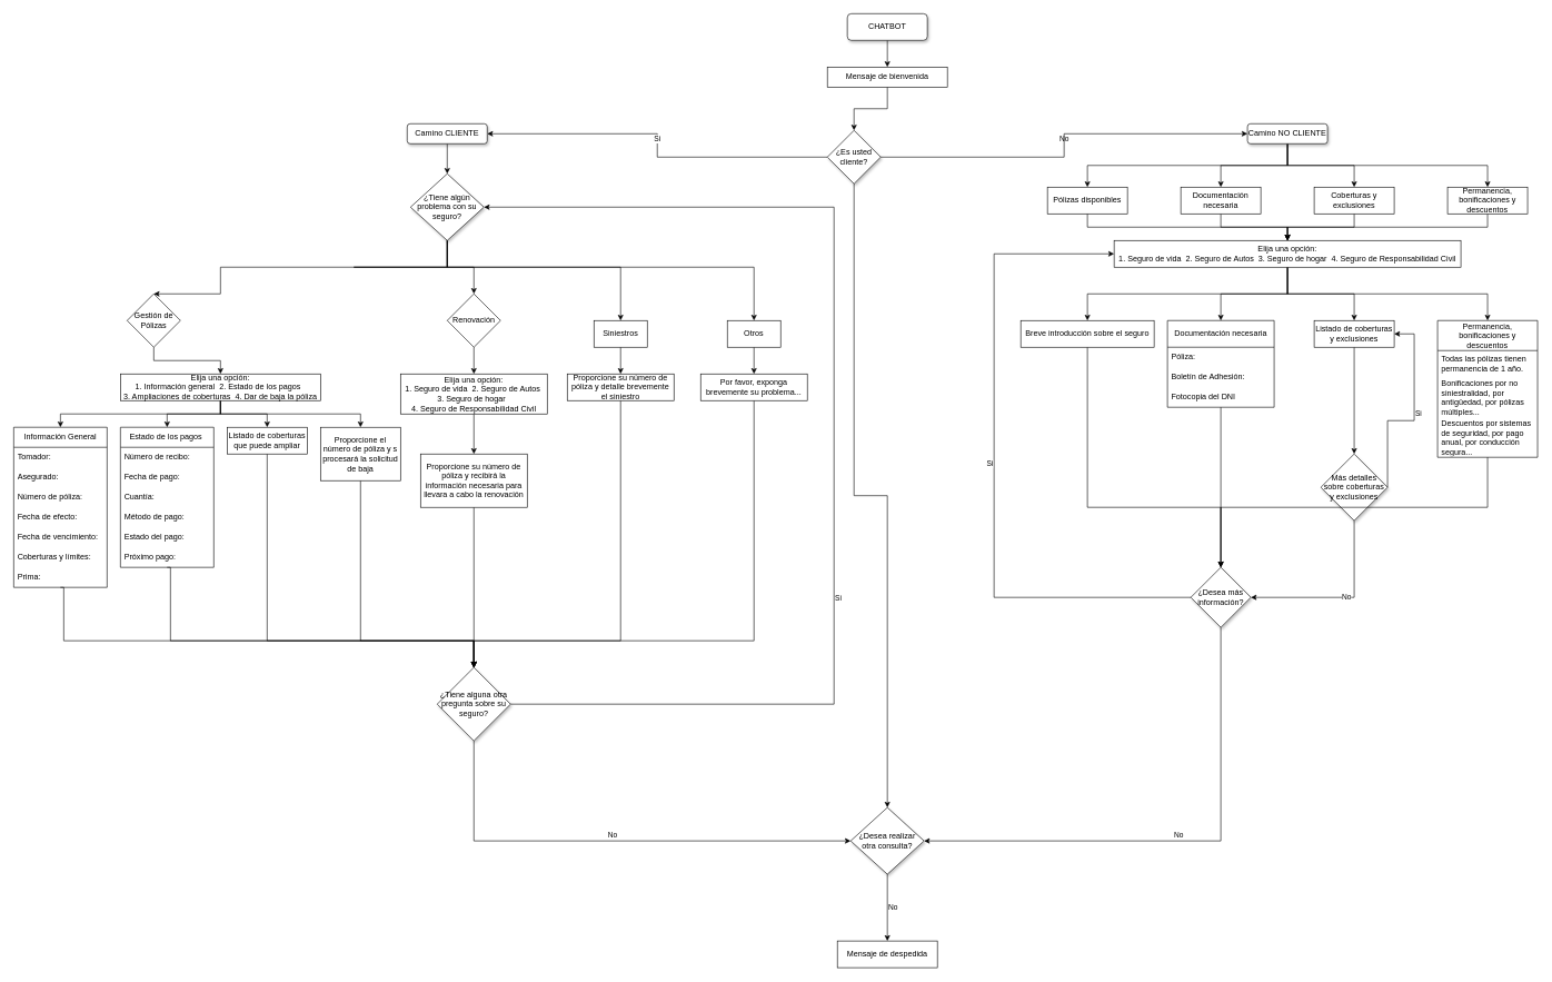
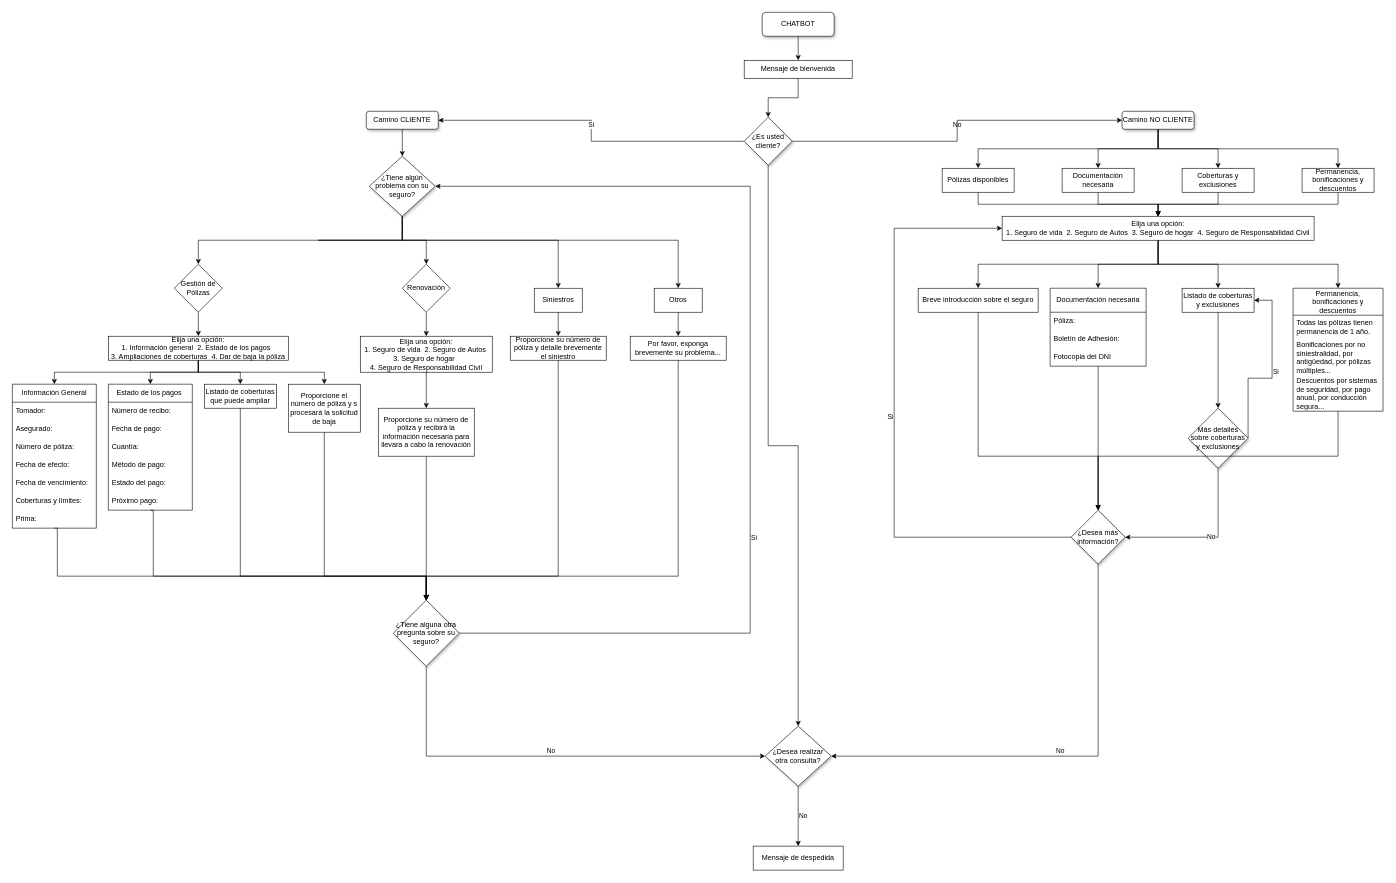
- <mxCell id="27" value="Gestión de Pólizas" style="rhombus;whiteSpace=wrap;html=1;" parent="1" vertex="1"><mxGeometry x="190" y="440" width="80" height="80" as="geometry" /></mxCell>
+ <mxCell id="27" value="Gestión de Pólizas" style="rhombus;whiteSpace=wrap;html=1;" parent="1" vertex="1"><mxGeometry x="290" y="440" width="80" height="80" as="geometry" /></mxCell>
